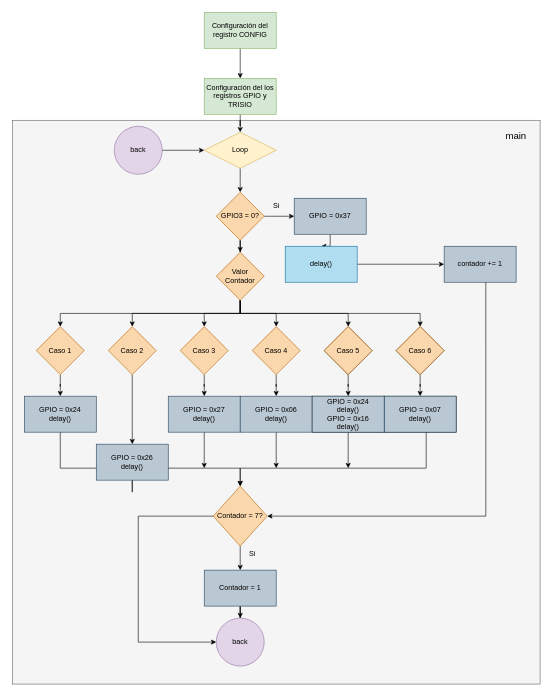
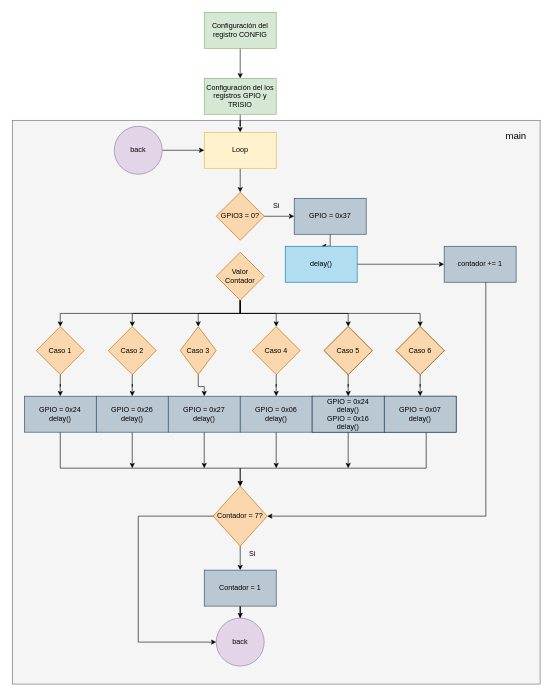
- <mxCell id="8" value="Loop" style="rhombus;whiteSpace=wrap;html=1;fillColor=#fff2cc;strokeColor=#d6b656;" vertex="1" parent="1"><mxGeometry x="340" y="220" width="120" height="60" as="geometry" /></mxCell>
+ <mxCell id="8" value="Loop" style="rounded=0;whiteSpace=wrap;html=1;fillColor=#fff2cc;strokeColor=#d6b656;" vertex="1" parent="1"><mxGeometry x="340" y="220" width="120" height="60" as="geometry" /></mxCell>
- <mxCell id="10" value="" style="edgeStyle=orthogonalEdgeStyle;rounded=0;orthogonalLoop=1;jettySize=auto;html=1;" edge="1" parent="1" source="11" target="21"><mxGeometry relative="1" as="geometry" /></mxCell>
- <mxCell id="33" value="Caso 3" style="rhombus;whiteSpace=wrap;html=1;rounded=0;fillColor=#fad7ac;strokeColor=#b46504;" vertex="1" parent="1"><mxGeometry x="300" y="544" width="80" height="80" as="geometry" /></mxCell>
+ <mxCell id="33" value="Caso 3" style="rhombus;whiteSpace=wrap;html=1;rounded=0;fillColor=#fad7ac;strokeColor=#b46504;" vertex="1" parent="1"><mxGeometry x="300" y="544" width="60" height="80" as="geometry" /></mxCell>
- <mxCell id="44" value="GPIO = 0x26&lt;br style=&quot;border-color: var(--border-color);&quot;&gt;delay()" style="whiteSpace=wrap;html=1;rounded=0;fillColor=#bac8d3;strokeColor=#23445d;" vertex="1" parent="1"><mxGeometry x="160" y="740" width="120" height="60" as="geometry" /></mxCell>
+ <mxCell id="44" value="GPIO = 0x26&lt;br style=&quot;border-color: var(--border-color);&quot;&gt;delay()" style="whiteSpace=wrap;html=1;rounded=0;fillColor=#bac8d3;strokeColor=#23445d;" vertex="1" parent="1"><mxGeometry x="160" y="660" width="120" height="60" as="geometry" /></mxCell>
